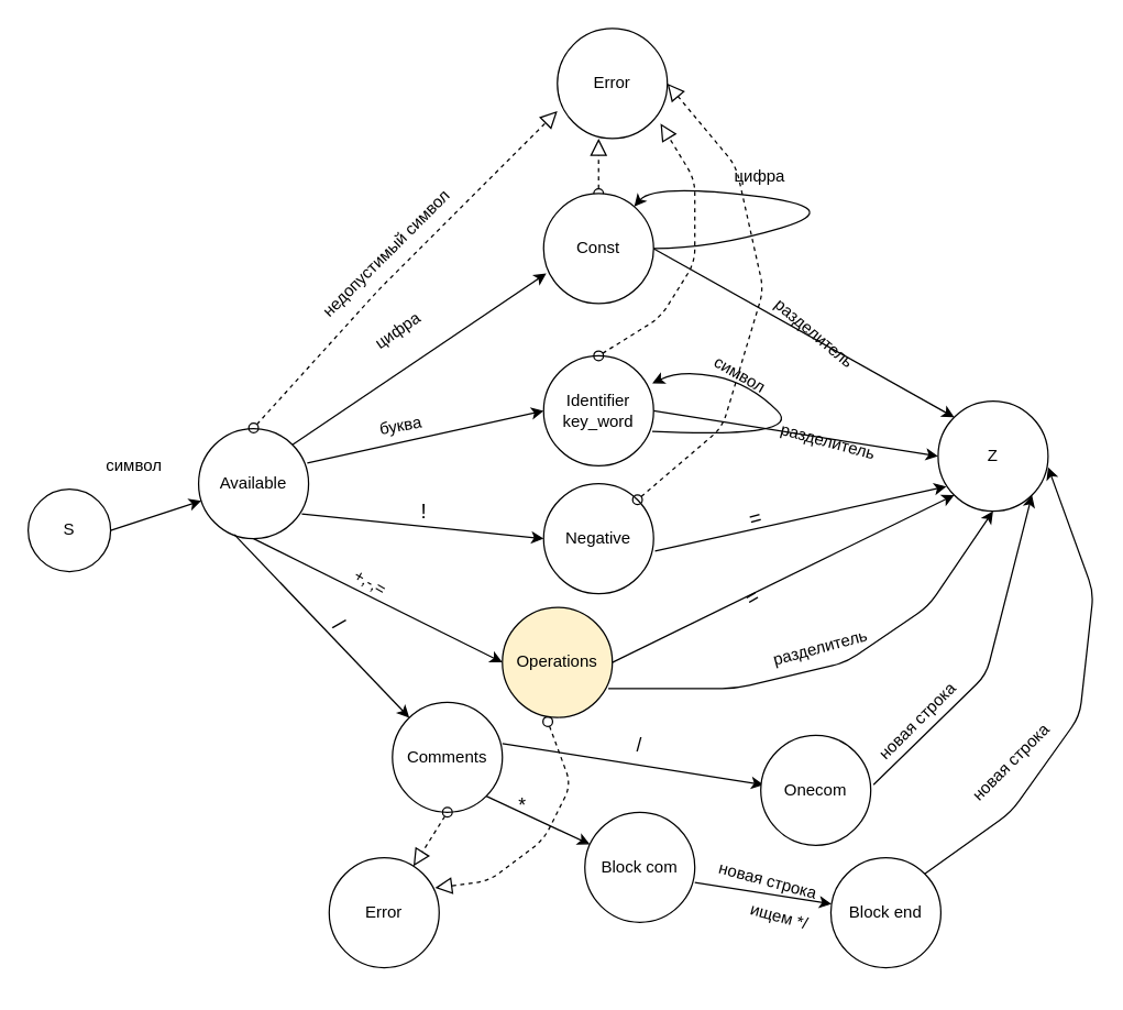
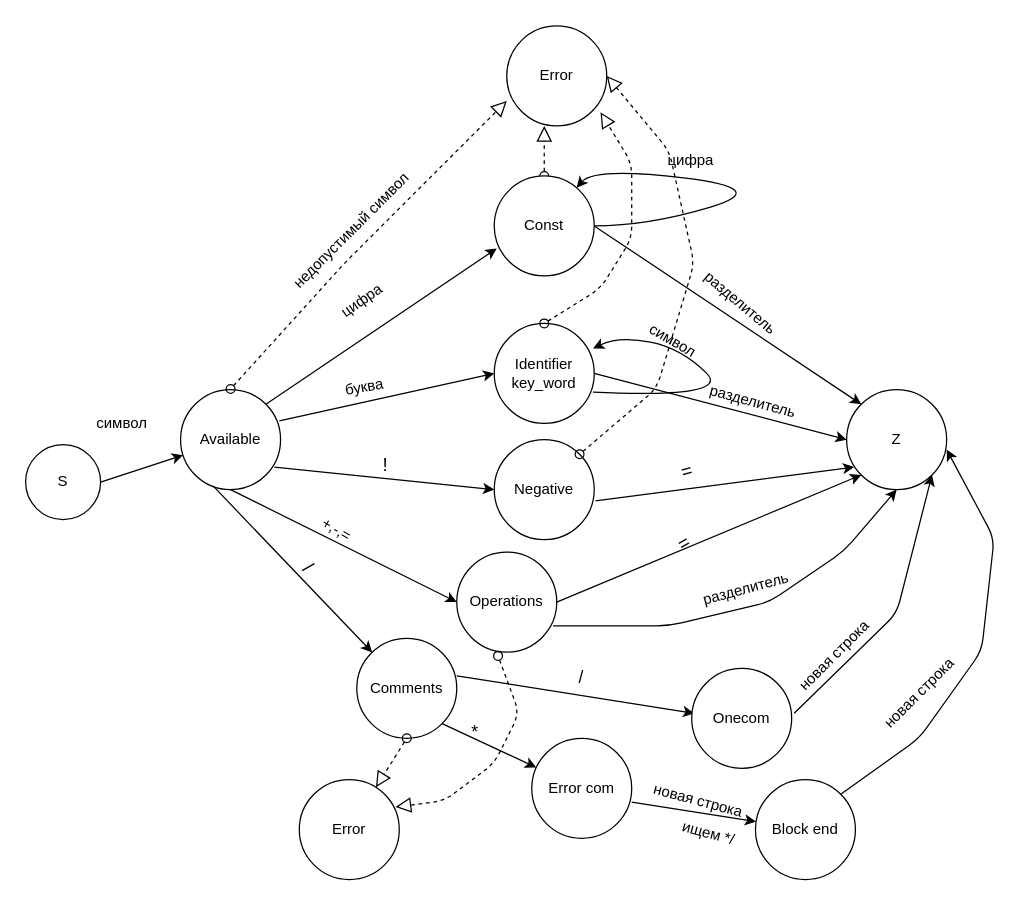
- <mxCell id="34" value="Z" style="ellipse;whiteSpace=wrap;html=1;aspect=fixed;" vertex="1" parent="1"><mxGeometry x="682" y="291" width="80" height="80" as="geometry" /></mxCell>
+ <mxCell id="34" value="Z" style="ellipse;whiteSpace=wrap;html=1;aspect=fixed;" vertex="1" parent="1"><mxGeometry x="677" y="311" width="80" height="80" as="geometry" /></mxCell>
- <mxCell id="27" value="Operations" style="ellipse;whiteSpace=wrap;html=1;aspect=fixed;fillColor=#fff2cc;" vertex="1" parent="1"><mxGeometry x="365" y="441" width="80" height="80" as="geometry" /></mxCell>
+ <mxCell id="27" value="Operations" style="ellipse;whiteSpace=wrap;html=1;aspect=fixed;" vertex="1" parent="1"><mxGeometry x="365" y="441" width="80" height="80" as="geometry" /></mxCell>
- <mxCell id="51" value="Block com" style="ellipse;whiteSpace=wrap;html=1;aspect=fixed;" vertex="1" parent="1"><mxGeometry x="425" y="590" width="80" height="80" as="geometry" /></mxCell>
+ <mxCell id="51" value="Error com" style="ellipse;whiteSpace=wrap;html=1;aspect=fixed;" vertex="1" parent="1"><mxGeometry x="425" y="590" width="80" height="80" as="geometry" /></mxCell>
